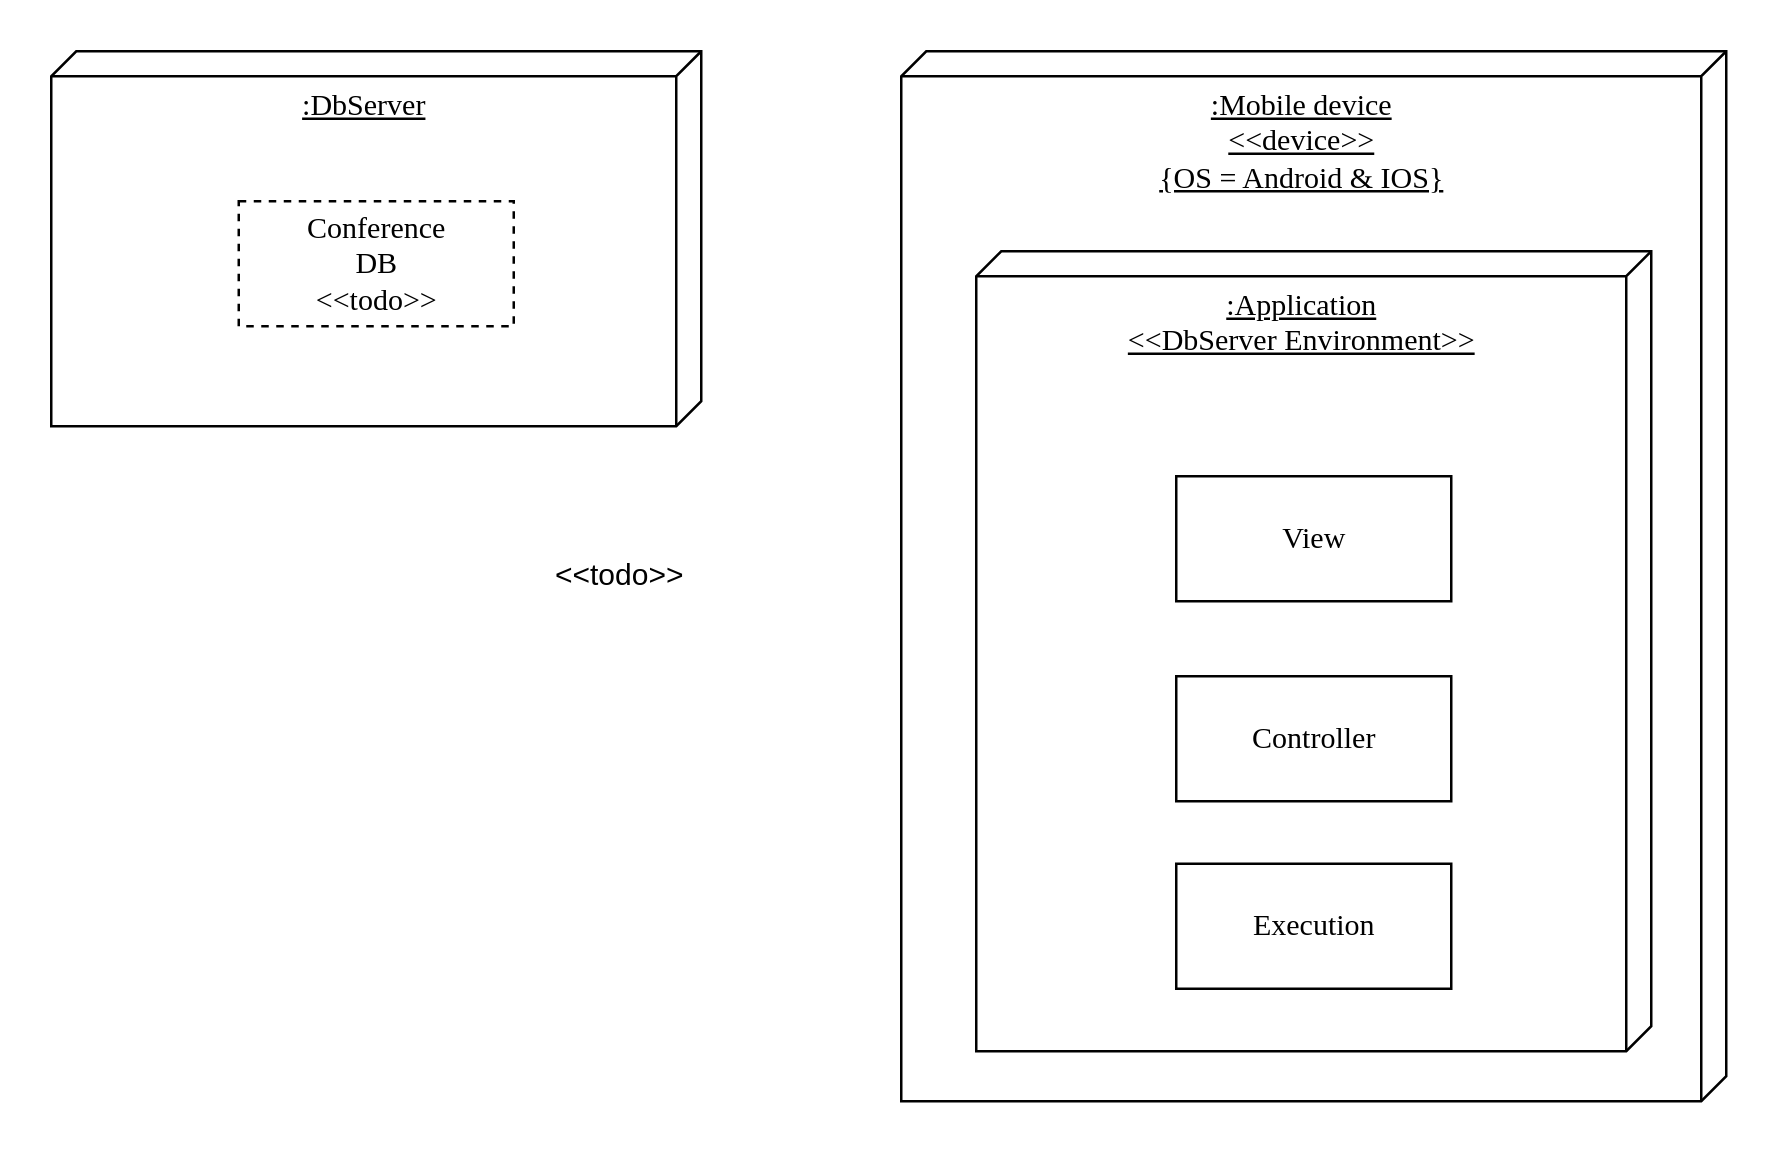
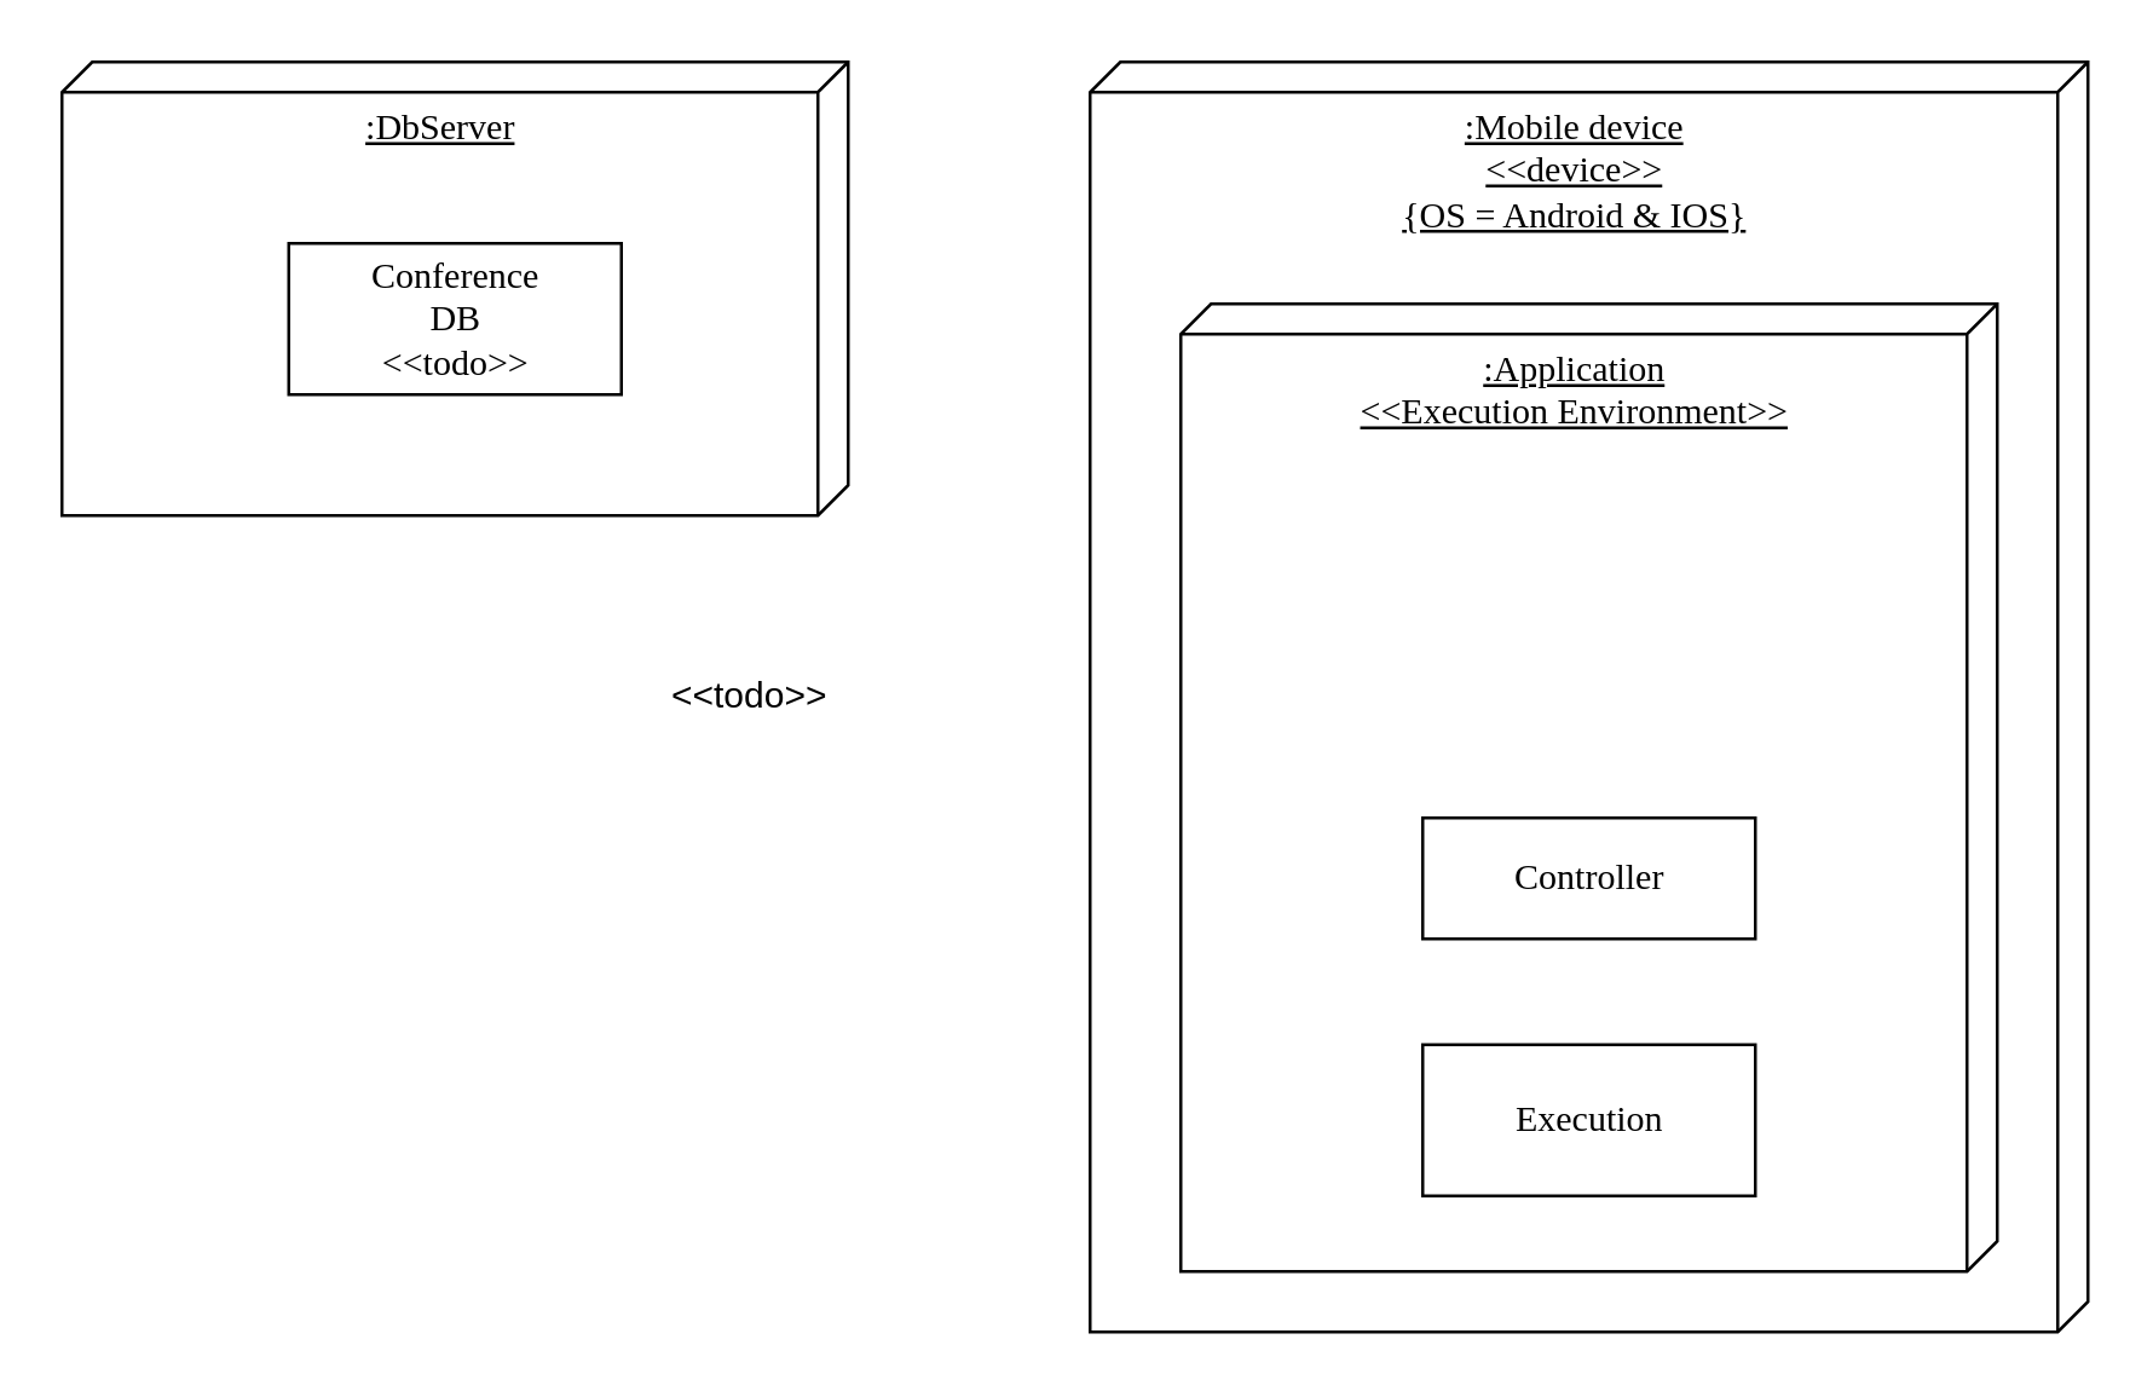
- <mxCell id="6" value="Conference&lt;br&gt;DB&lt;br&gt;&amp;lt;&amp;lt;todo&amp;gt;&amp;gt;" style="html=1;rounded=0;shadow=0;comic=0;labelBackgroundColor=none;strokeWidth=1;fontFamily=Verdana;fontSize=12;align=center;dashed=1;" vertex="1" parent="1"><mxGeometry x="95" y="80" width="110" height="50" as="geometry" /></mxCell>
+ <mxCell id="6" value="Conference&lt;br&gt;DB&lt;br&gt;&amp;lt;&amp;lt;todo&amp;gt;&amp;gt;" style="html=1;rounded=0;shadow=0;comic=0;labelBackgroundColor=none;strokeWidth=1;fontFamily=Verdana;fontSize=12;align=center;" vertex="1" parent="1"><mxGeometry x="95" y="80" width="110" height="50" as="geometry" /></mxCell>
- <mxCell id="3" value=":Application&lt;br&gt;&amp;lt;&amp;lt;DbServer Environment&amp;gt;&amp;gt;" style="verticalAlign=top;align=center;spacingTop=8;spacingLeft=2;spacingRight=12;shape=cube;size=10;direction=south;fontStyle=4;html=1;rounded=0;shadow=0;comic=0;labelBackgroundColor=none;strokeWidth=1;fontFamily=Verdana;fontSize=12" vertex="1" parent="1"><mxGeometry x="390" y="100" width="270" height="320" as="geometry" /></mxCell>
+ <mxCell id="3" value=":Application&lt;br&gt;&amp;lt;&amp;lt;Execution Environment&amp;gt;&amp;gt;" style="verticalAlign=top;align=center;spacingTop=8;spacingLeft=2;spacingRight=12;shape=cube;size=10;direction=south;fontStyle=4;html=1;rounded=0;shadow=0;comic=0;labelBackgroundColor=none;strokeWidth=1;fontFamily=Verdana;fontSize=12" vertex="1" parent="1"><mxGeometry x="390" y="100" width="270" height="320" as="geometry" /></mxCell>
- <mxCell id="5" value="View" style="html=1;rounded=0;shadow=0;comic=0;labelBackgroundColor=none;strokeWidth=1;fontFamily=Verdana;fontSize=12;align=center;" parent="1" vertex="1"><mxGeometry x="470" y="190" width="110" height="50" as="geometry" /></mxCell>
- <mxCell id="8" value="Controller" style="html=1;rounded=0;shadow=0;comic=0;labelBackgroundColor=none;strokeWidth=1;fontFamily=Verdana;fontSize=12;align=center;" vertex="1" parent="1"><mxGeometry x="470" y="270" width="110" height="50" as="geometry" /></mxCell>
+ <mxCell id="8" value="Controller" style="html=1;rounded=0;shadow=0;comic=0;labelBackgroundColor=none;strokeWidth=1;fontFamily=Verdana;fontSize=12;align=center;" vertex="1" parent="1"><mxGeometry x="470" y="270" width="110" height="40" as="geometry" /></mxCell>
